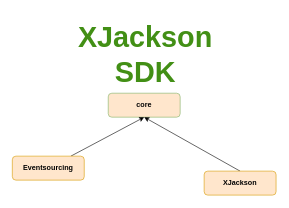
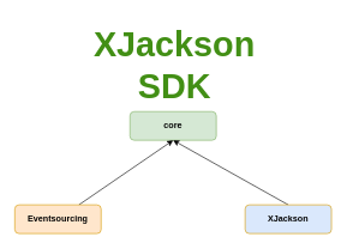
- <mxCell id="2" value="&lt;b&gt;core&lt;/b&gt;" style="rounded=1;whiteSpace=wrap;html=1;fillColor=#ffe6cc;strokeColor=#82b366;" parent="1" vertex="1"><mxGeometry x="180" y="120" width="120" height="40" as="geometry" /></mxCell>
+ <mxCell id="2" value="&lt;b&gt;core&lt;/b&gt;" style="rounded=1;whiteSpace=wrap;html=1;fillColor=#d5e8d4;strokeColor=#82b366;" parent="1" vertex="1"><mxGeometry x="180" y="120" width="120" height="40" as="geometry" /></mxCell>
- <mxCell id="4" value="&lt;b&gt;Eventsourcing&lt;/b&gt;" style="rounded=1;whiteSpace=wrap;html=1;fillColor=#ffe6cc;strokeColor=#d79b00;" parent="1" vertex="1"><mxGeometry x="20" y="225" width="120" height="40" as="geometry" /></mxCell>
+ <mxCell id="4" value="&lt;b&gt;Eventsourcing&lt;/b&gt;" style="rounded=1;whiteSpace=wrap;html=1;fillColor=#ffe6cc;strokeColor=#d79b00;" parent="1" vertex="1"><mxGeometry x="20" y="250" width="120" height="40" as="geometry" /></mxCell>
- <mxCell id="7" value="&lt;b&gt;XJackson&lt;/b&gt;" style="rounded=1;whiteSpace=wrap;html=1;fillColor=#ffe6cc;strokeColor=#d79b00;" parent="1" vertex="1"><mxGeometry x="340" y="250" width="120" height="40" as="geometry" /></mxCell>
+ <mxCell id="7" value="&lt;b&gt;XJackson&lt;/b&gt;" style="rounded=1;whiteSpace=wrap;html=1;fillColor=#dae8fc;strokeColor=#d79b00;" parent="1" vertex="1"><mxGeometry x="340" y="250" width="120" height="40" as="geometry" /></mxCell>
